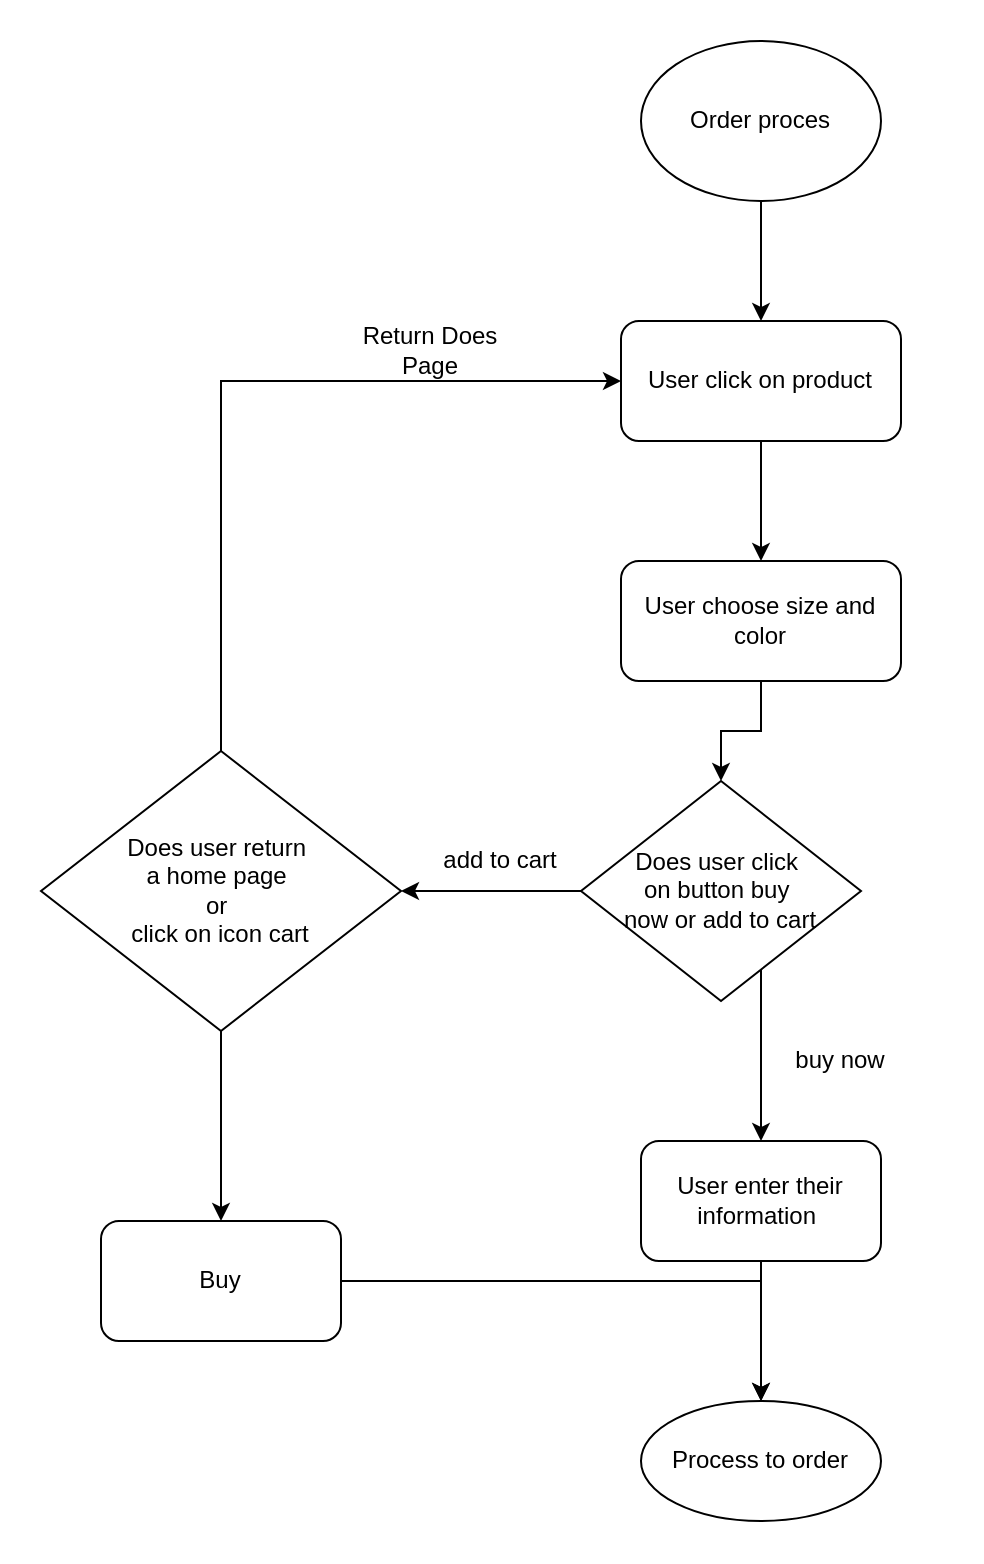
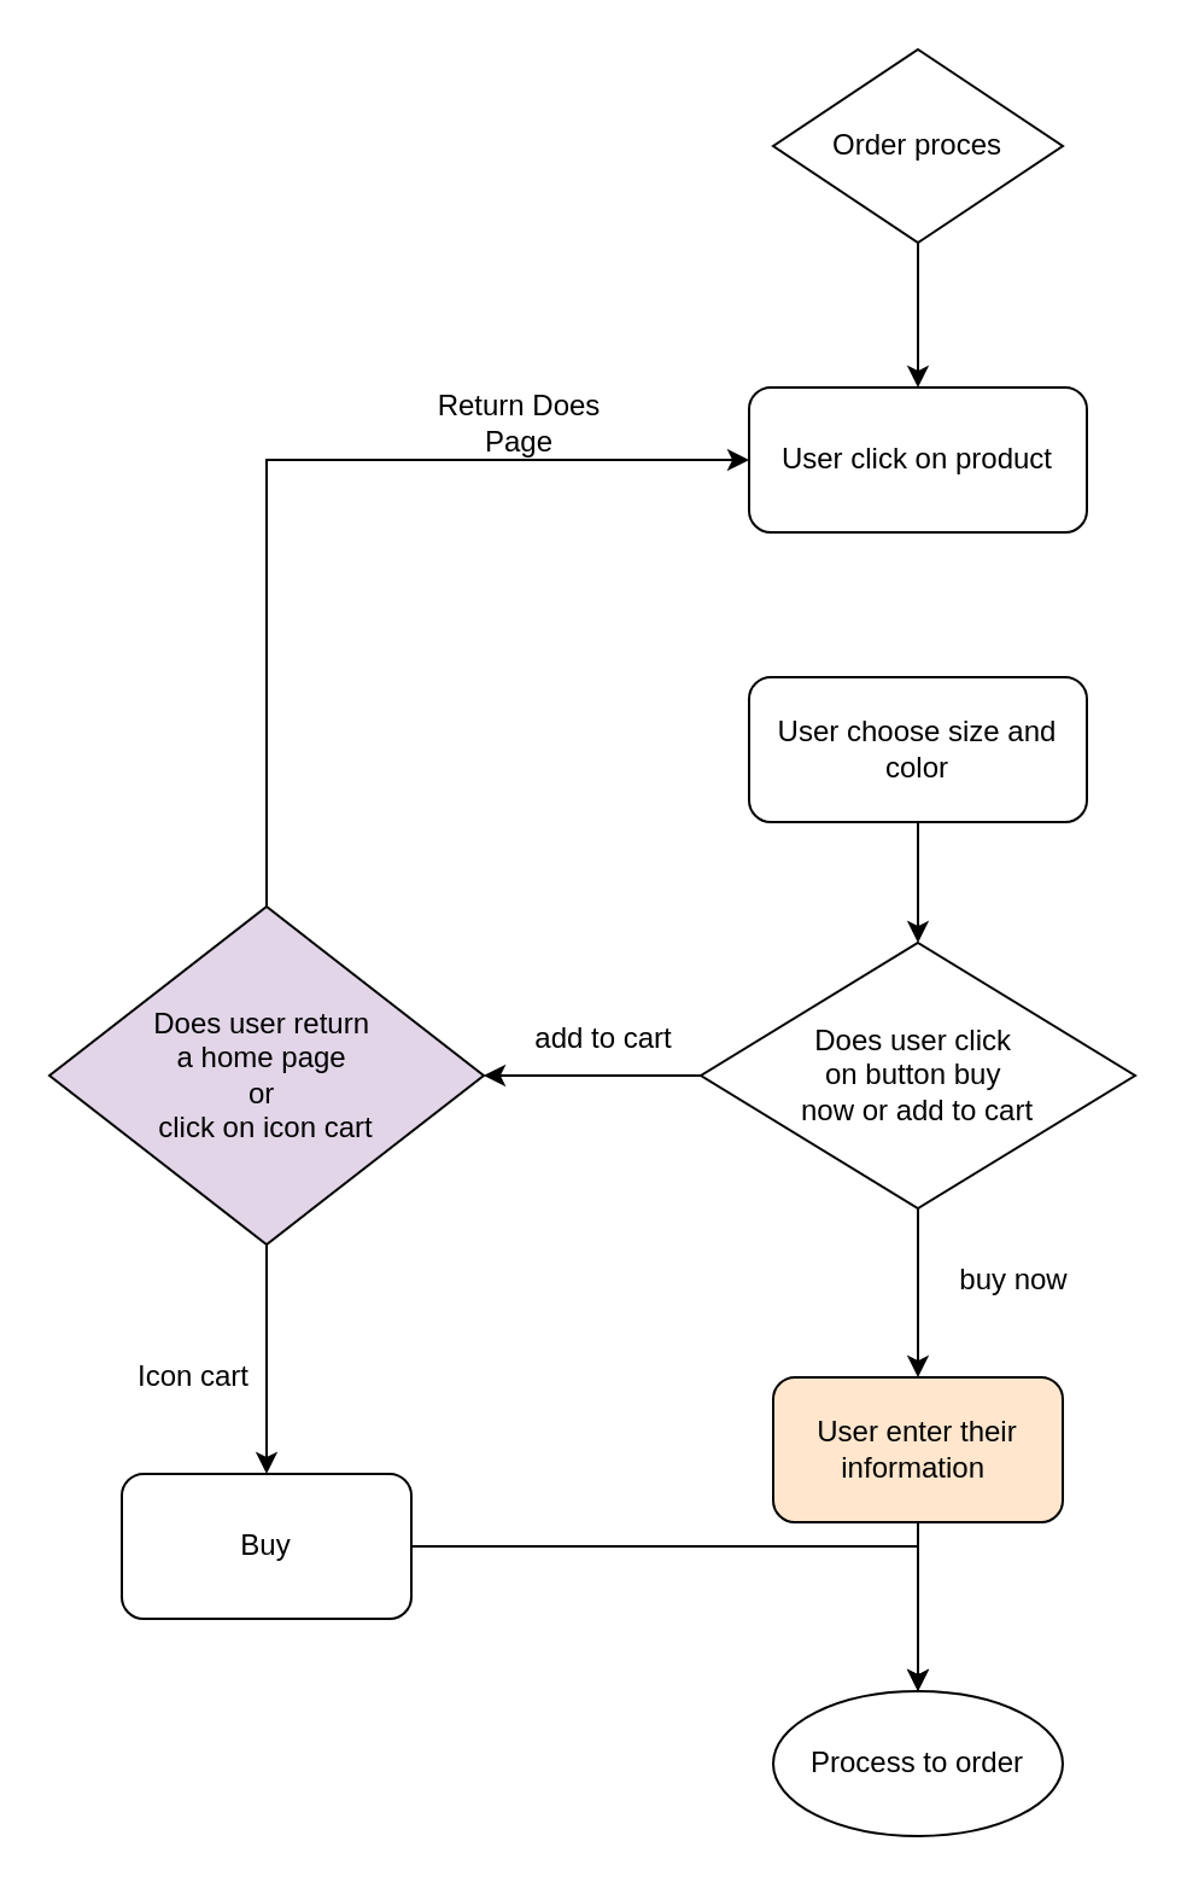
- <mxCell id="3" value="Order proces" style="ellipse;whiteSpace=wrap;html=1;" vertex="1" parent="1"><mxGeometry x="320" y="20" width="120" height="80" as="geometry" /></mxCell>
+ <mxCell id="3" value="Order proces" style="rhombus;whiteSpace=wrap;html=1;" vertex="1" parent="1"><mxGeometry x="320" y="20" width="120" height="80" as="geometry" /></mxCell>
- <mxCell id="4" style="edgeStyle=orthogonalEdgeStyle;rounded=0;orthogonalLoop=1;jettySize=auto;html=1;exitX=0.5;exitY=1;exitDx=0;exitDy=0;entryX=0.5;entryY=0;entryDx=0;entryDy=0;" edge="1" parent="1" source="5" target="7"><mxGeometry relative="1" as="geometry" /></mxCell>
- <mxCell id="18" value="Does user return&amp;nbsp;&lt;div&gt;a home page&amp;nbsp;&lt;/div&gt;&lt;div&gt;or&amp;nbsp;&lt;/div&gt;&lt;div&gt;click on icon cart&lt;/div&gt;" style="rhombus;whiteSpace=wrap;html=1;" vertex="1" parent="1"><mxGeometry x="20" y="375" width="180" height="140" as="geometry" /></mxCell>
+ <mxCell id="18" value="Does user return&amp;nbsp;&lt;div&gt;a home page&amp;nbsp;&lt;/div&gt;&lt;div&gt;or&amp;nbsp;&lt;/div&gt;&lt;div&gt;click on icon cart&lt;/div&gt;" style="rhombus;whiteSpace=wrap;html=1;fillColor=#e1d5e7;" vertex="1" parent="1"><mxGeometry x="20" y="375" width="180" height="140" as="geometry" /></mxCell>
- <mxCell id="10" value="Does user click&amp;nbsp;&lt;div&gt;on button buy&amp;nbsp;&lt;/div&gt;&lt;div&gt;now or add to cart&lt;/div&gt;" style="rhombus;whiteSpace=wrap;html=1;" vertex="1" parent="1"><mxGeometry x="290" y="390" width="140" height="110" as="geometry" /></mxCell>
+ <mxCell id="10" value="Does user click&amp;nbsp;&lt;div&gt;on button buy&amp;nbsp;&lt;/div&gt;&lt;div&gt;now or add to cart&lt;/div&gt;" style="rhombus;whiteSpace=wrap;html=1;" vertex="1" parent="1"><mxGeometry x="290" y="390" width="180" height="110" as="geometry" /></mxCell>
+ <mxCell id="20" value="Icon cart" style="text;html=1;align=center;verticalAlign=middle;whiteSpace=wrap;rounded=0;" vertex="1" parent="1"><mxGeometry x="50" y="555" width="60" height="30" as="geometry" /></mxCell>
- <mxCell id="13" value="User enter their information&amp;nbsp;" style="rounded=1;whiteSpace=wrap;html=1;" vertex="1" parent="1"><mxGeometry x="320" y="570" width="120" height="60" as="geometry" /></mxCell>
+ <mxCell id="13" value="User enter their information&amp;nbsp;" style="rounded=1;whiteSpace=wrap;html=1;fillColor=#ffe6cc;" vertex="1" parent="1"><mxGeometry x="320" y="570" width="120" height="60" as="geometry" /></mxCell>
